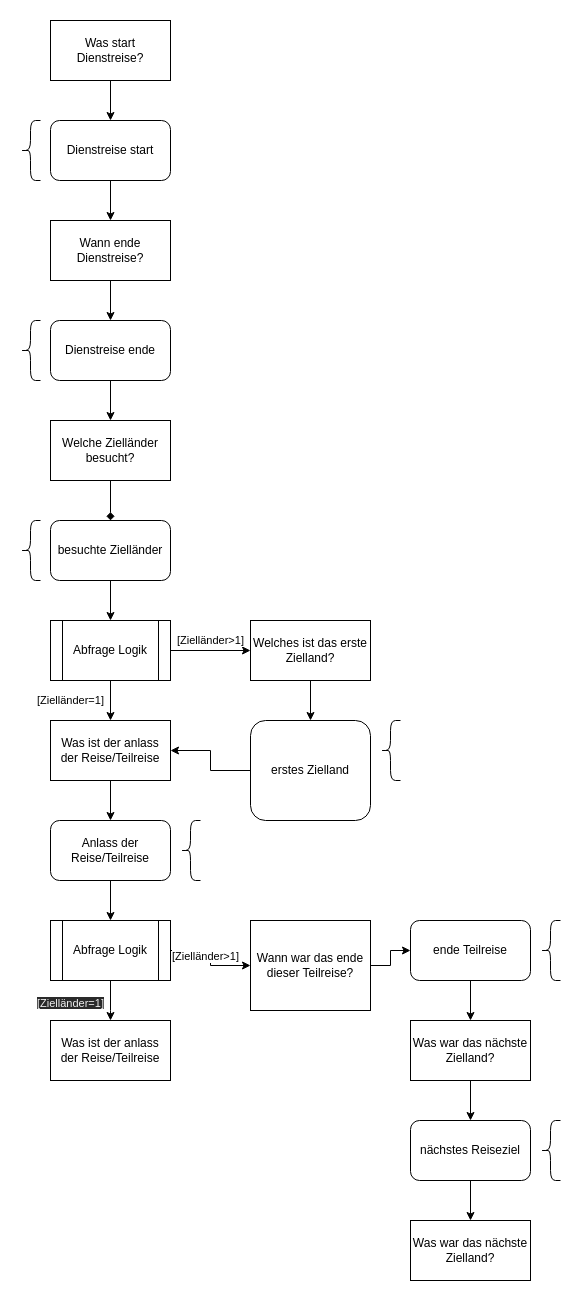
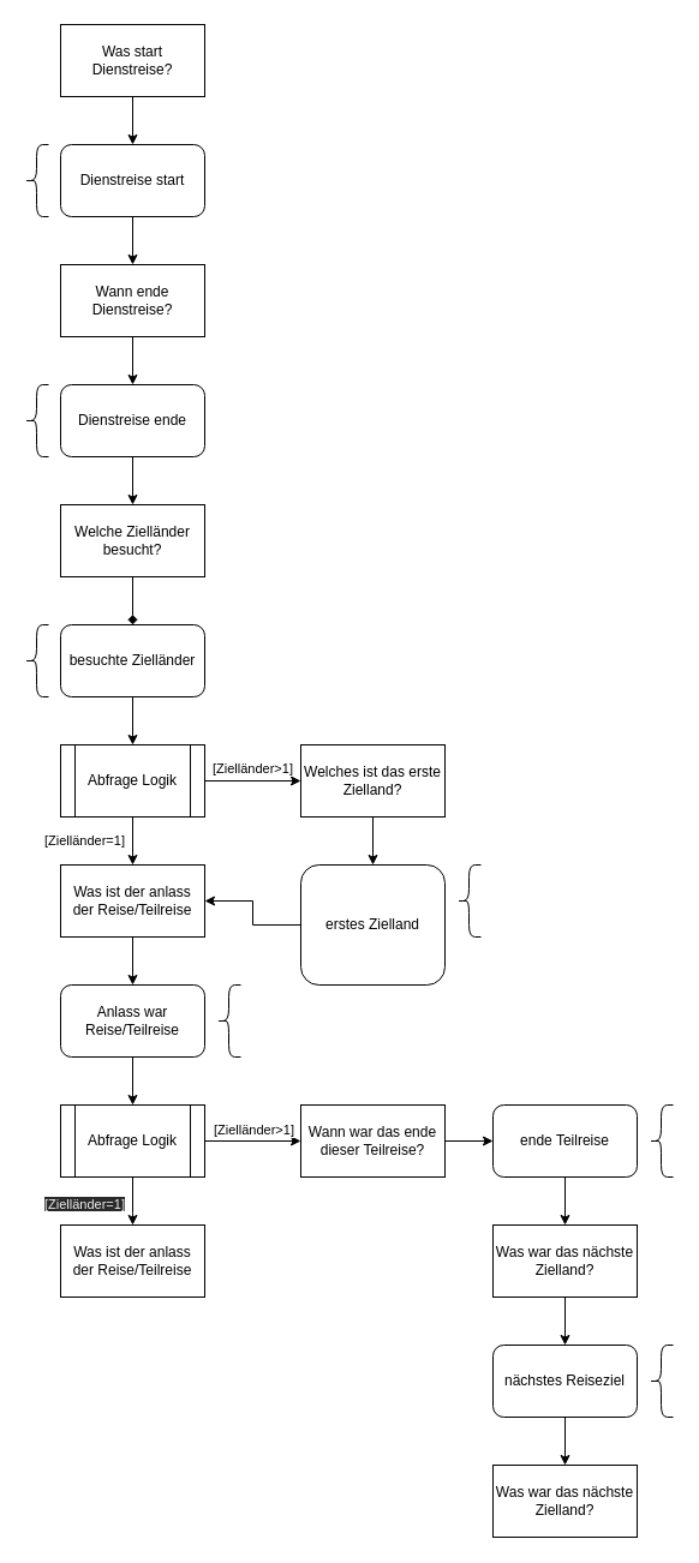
- <mxCell id="27" value="Anlass der Reise/Teilreise" style="rounded=1;whiteSpace=wrap;html=1;" vertex="1" parent="1"><mxGeometry x="50" y="820" width="120" height="60" as="geometry" /></mxCell>
+ <mxCell id="27" value="Anlass war Reise/Teilreise" style="rounded=1;whiteSpace=wrap;html=1;" vertex="1" parent="1"><mxGeometry x="50" y="820" width="120" height="60" as="geometry" /></mxCell>
- <mxCell id="34" value="Wann war das ende dieser Teilreise?" style="rounded=0;whiteSpace=wrap;html=1;" vertex="1" parent="1"><mxGeometry x="250" y="920" width="120" height="90" as="geometry" /></mxCell>
+ <mxCell id="34" value="Wann war das ende dieser Teilreise?" style="rounded=0;whiteSpace=wrap;html=1;" vertex="1" parent="1"><mxGeometry x="250" y="920" width="120" height="60" as="geometry" /></mxCell>
